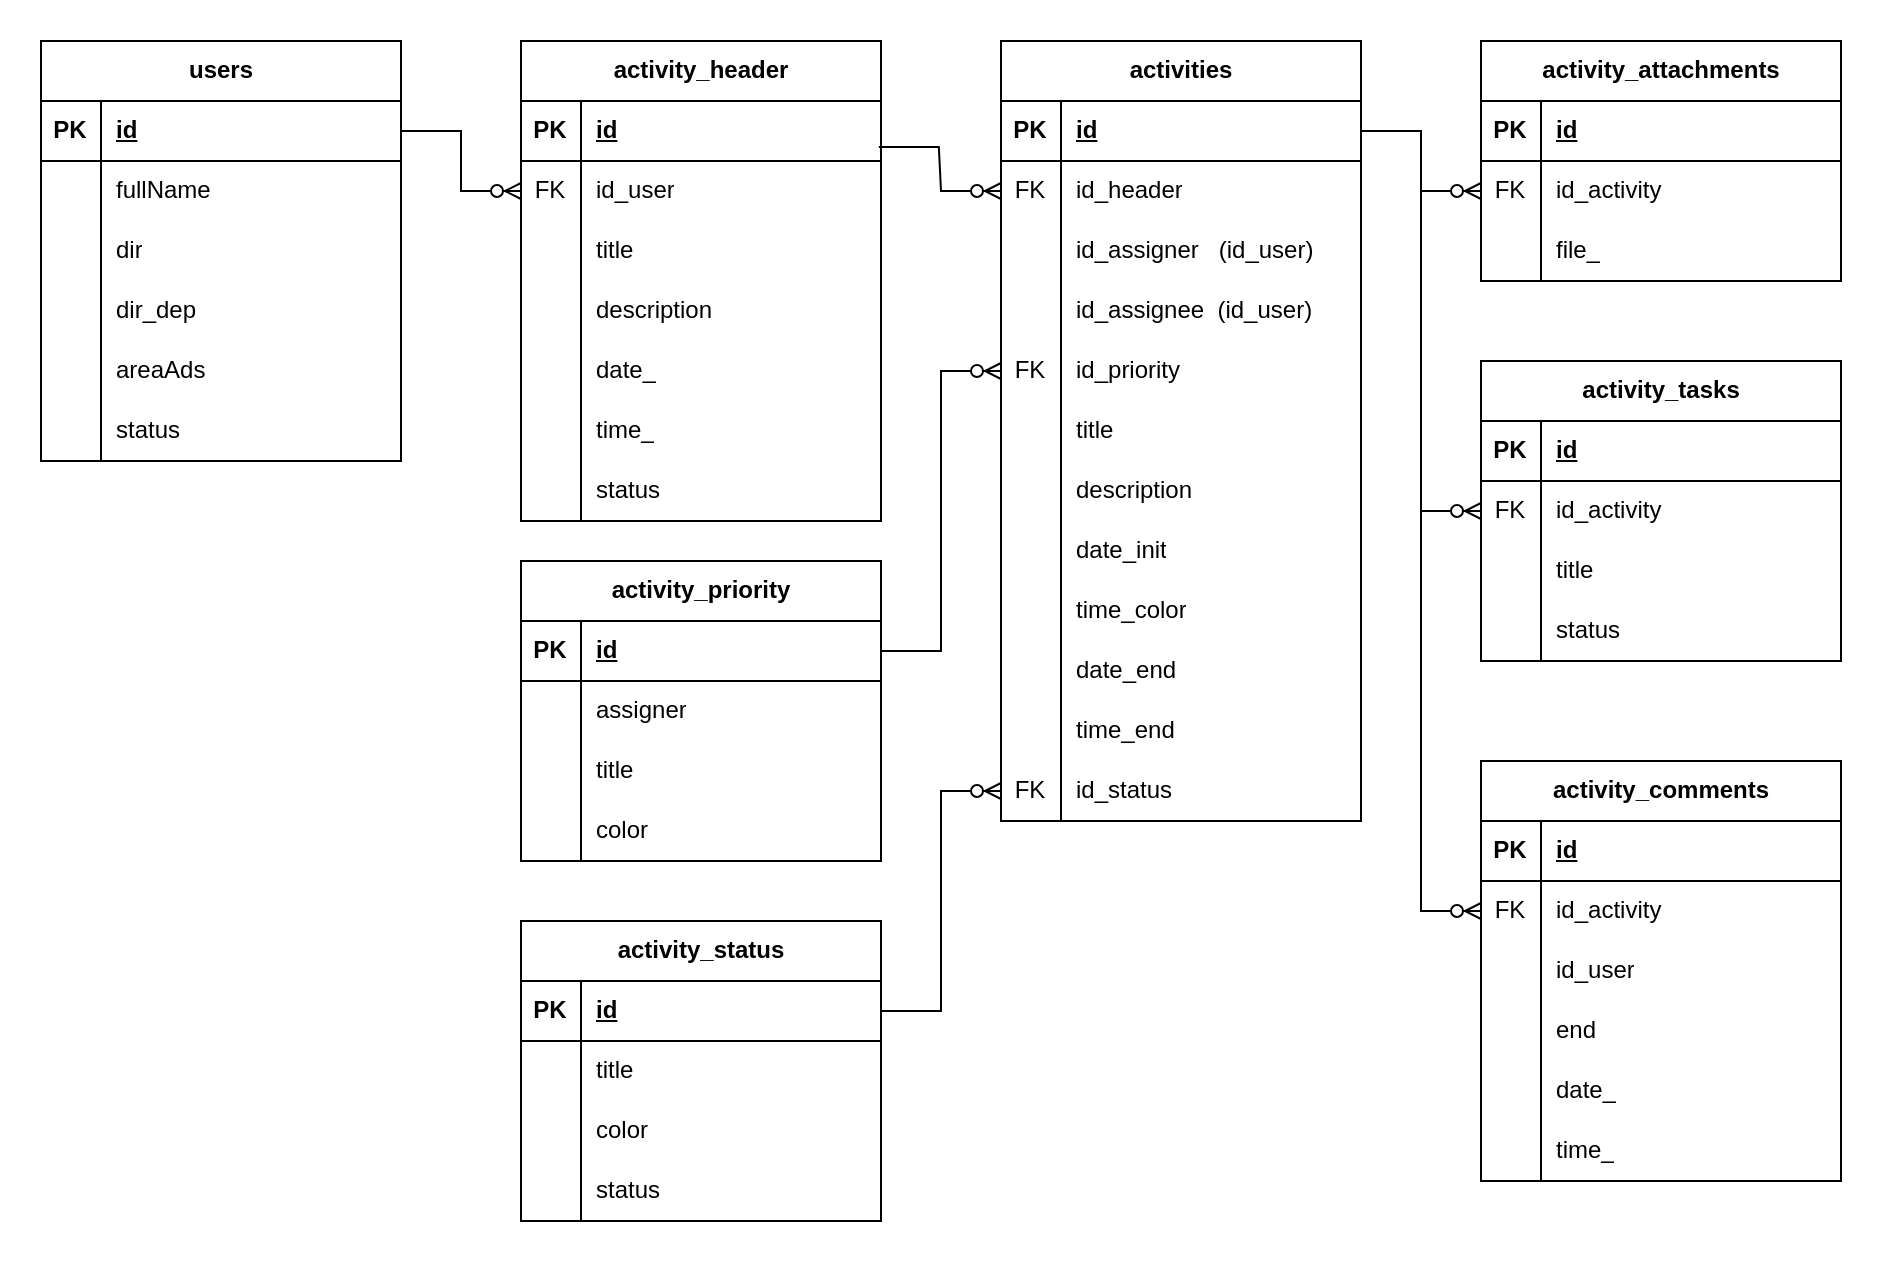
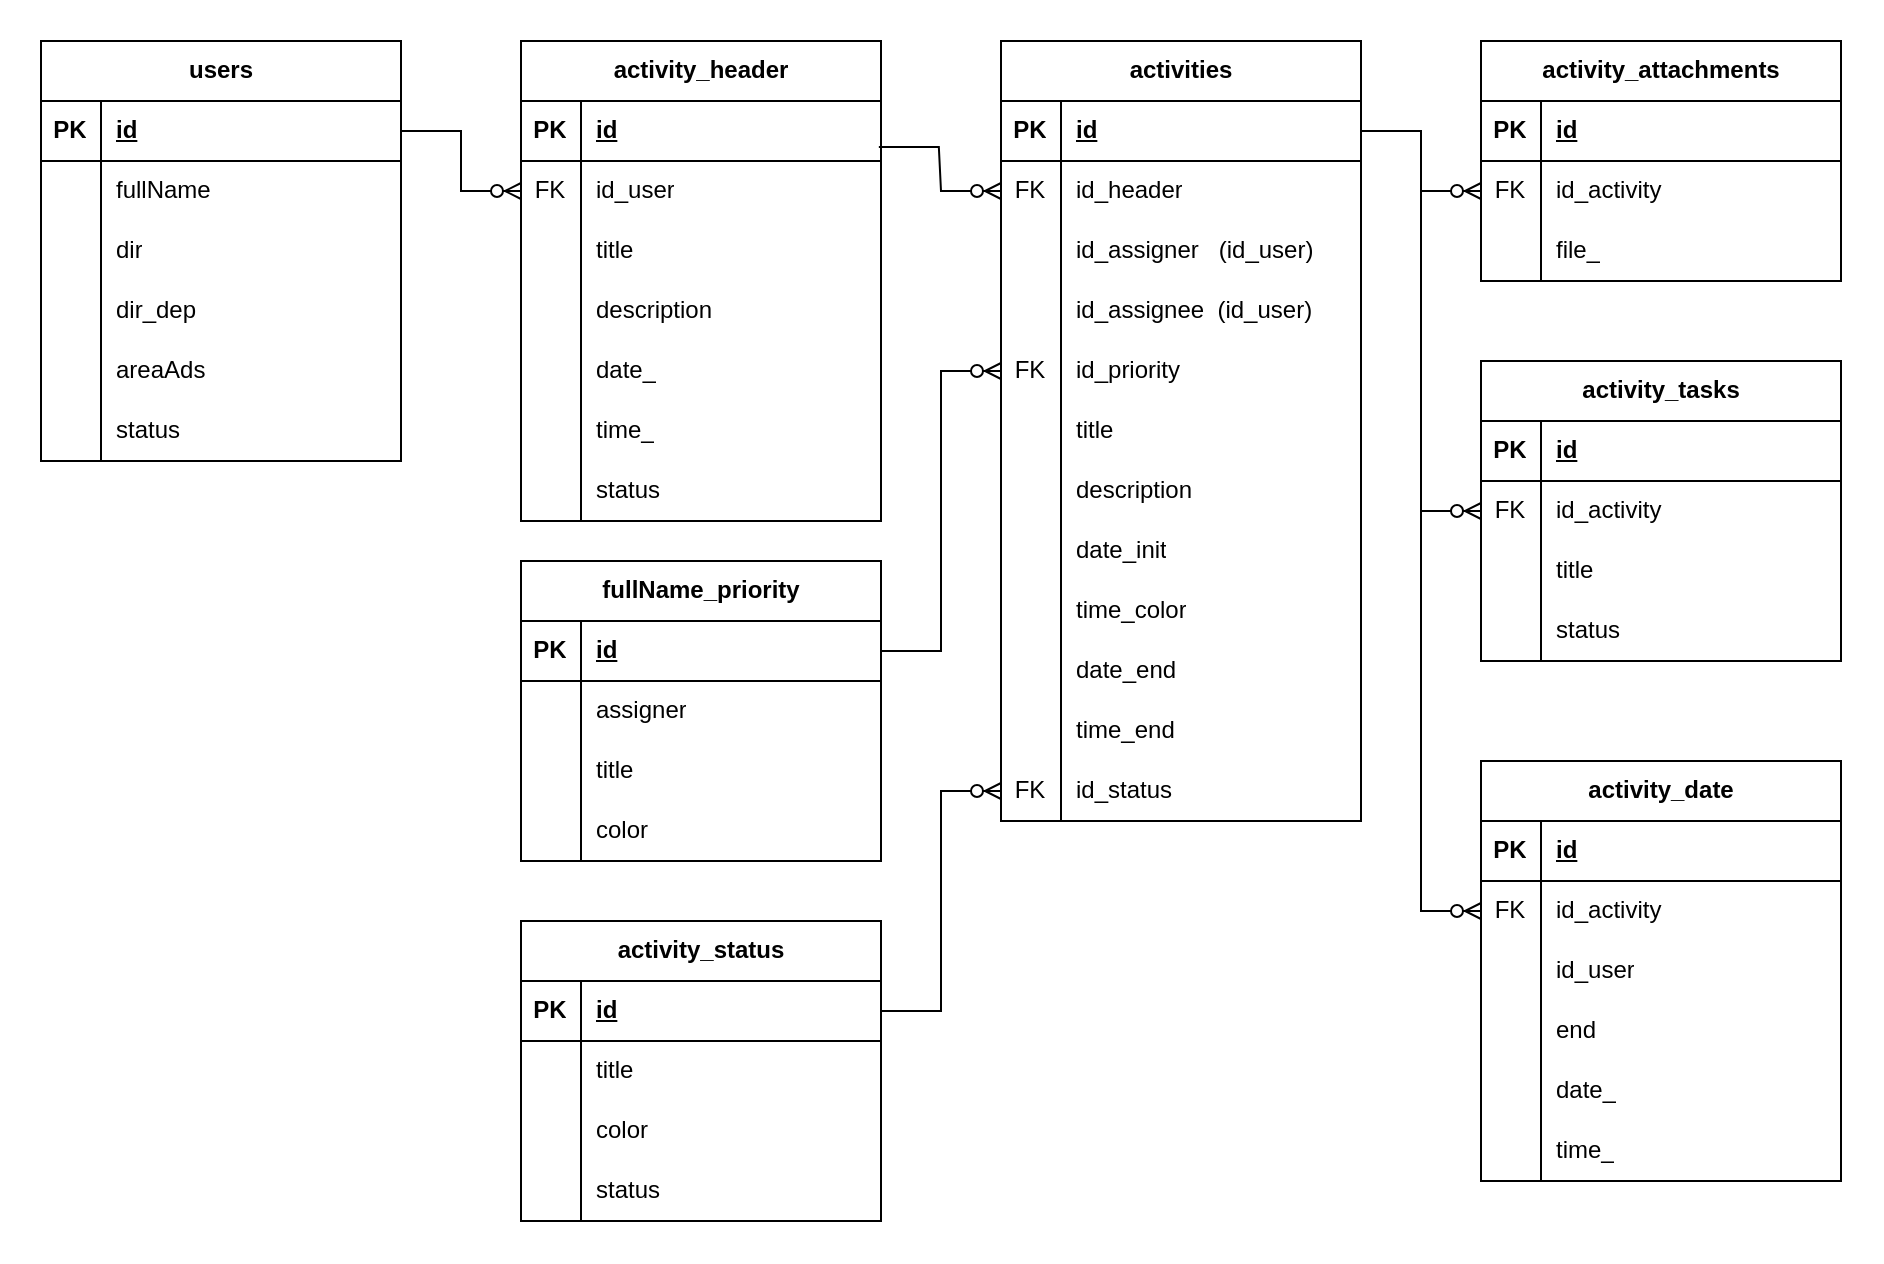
- <mxCell id="122" value="activity_priority" style="shape=table;startSize=30;container=1;collapsible=1;childLayout=tableLayout;fixedRows=1;rowLines=0;fontStyle=1;align=center;resizeLast=1;html=1;" parent="1" vertex="1"><mxGeometry x="260" y="280" width="180" height="150" as="geometry" /></mxCell>
+ <mxCell id="122" value="fullName_priority" style="shape=table;startSize=30;container=1;collapsible=1;childLayout=tableLayout;fixedRows=1;rowLines=0;fontStyle=1;align=center;resizeLast=1;html=1;" parent="1" vertex="1"><mxGeometry x="260" y="280" width="180" height="150" as="geometry" /></mxCell>
- <mxCell id="93" value="activity_comments" style="shape=table;startSize=30;container=1;collapsible=1;childLayout=tableLayout;fixedRows=1;rowLines=0;fontStyle=1;align=center;resizeLast=1;html=1;" parent="1" vertex="1"><mxGeometry x="740" y="380" width="180" height="210" as="geometry" /></mxCell>
+ <mxCell id="93" value="activity_date" style="shape=table;startSize=30;container=1;collapsible=1;childLayout=tableLayout;fixedRows=1;rowLines=0;fontStyle=1;align=center;resizeLast=1;html=1;" parent="1" vertex="1"><mxGeometry x="740" y="380" width="180" height="210" as="geometry" /></mxCell>
